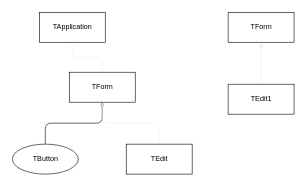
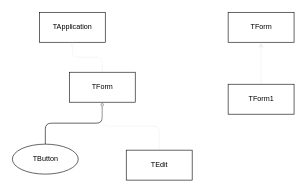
- <mxCell id="11" value="TEdit1" style="html=1;" vertex="1" parent="1"><mxGeometry x="380" y="140" width="110" height="50" as="geometry" /></mxCell>
+ <mxCell id="11" value="TForm1" style="html=1;" vertex="1" parent="1"><mxGeometry x="380" y="140" width="110" height="50" as="geometry" /></mxCell>
- <mxCell id="8" value="TEdit" style="html=1;" vertex="1" parent="1"><mxGeometry x="210" y="240" width="110" height="50" as="geometry" /></mxCell>
+ <mxCell id="8" value="TEdit" style="html=1;" vertex="1" parent="1"><mxGeometry x="210" y="250" width="110" height="50" as="geometry" /></mxCell>
